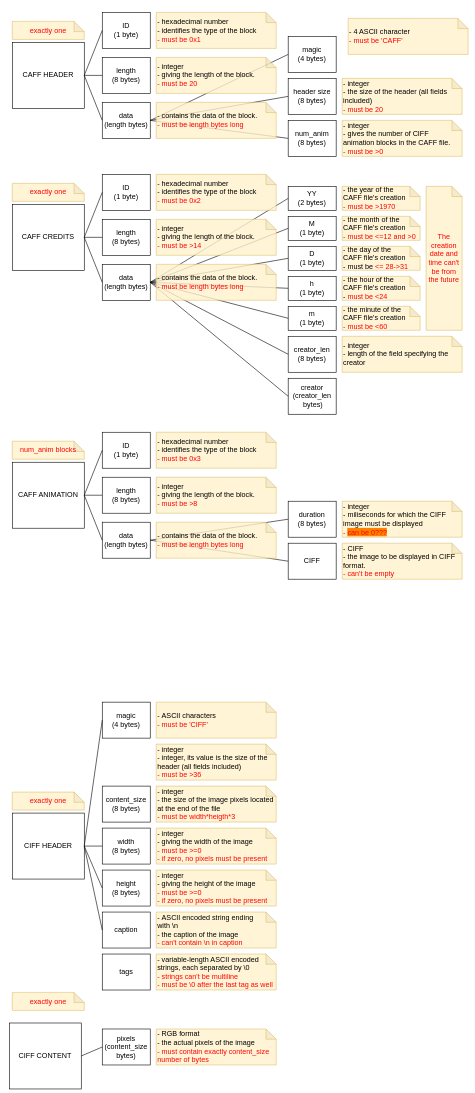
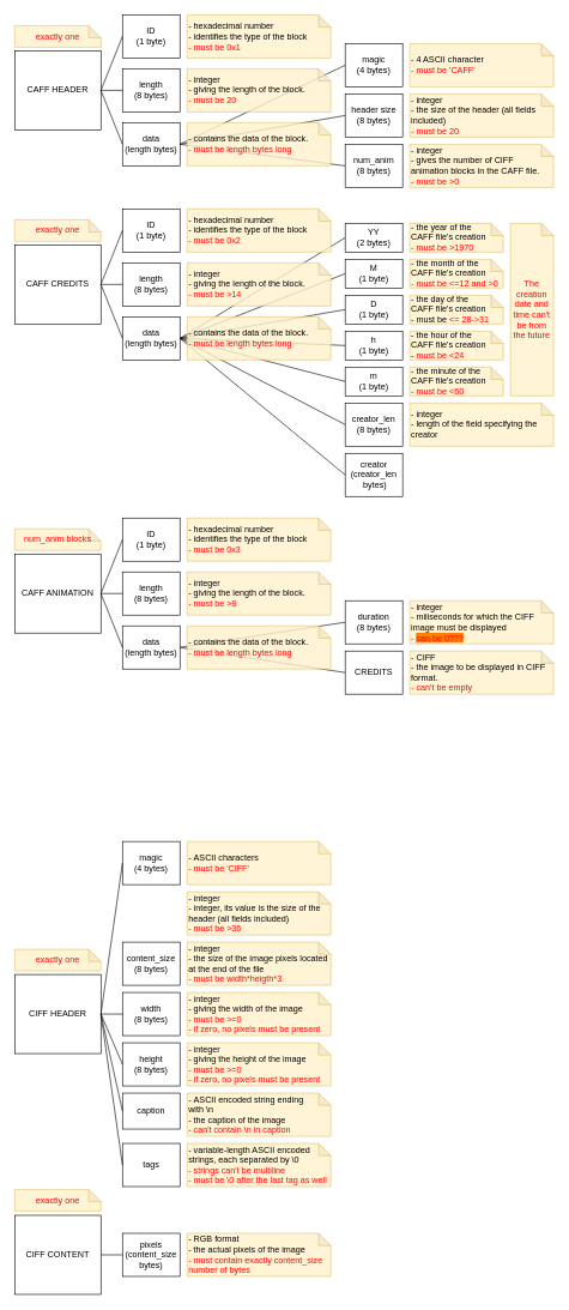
- <mxCell id="18" value="&lt;span style=&quot;background-color: initial;&quot;&gt;- 4 ASCII character&lt;/span&gt;&lt;span style=&quot;background-color: initial;&quot;&gt;&lt;br&gt;&lt;/span&gt;&lt;span style=&quot;background-color: initial;&quot;&gt;&lt;font color=&quot;#ff0000&quot;&gt;- must be 'CAFF'&lt;/font&gt;&lt;br&gt;&lt;/span&gt;" style="shape=note;whiteSpace=wrap;html=1;backgroundOutline=1;darkOpacity=0.05;size=17;fillColor=#fff2cc;strokeColor=#d6b656;align=left;opacity=80;" parent="1" vertex="1"><mxGeometry x="580" y="30" width="200" height="60" as="geometry" /></mxCell>
+ <mxCell id="18" value="&lt;span style=&quot;background-color: initial;&quot;&gt;- 4 ASCII character&lt;/span&gt;&lt;span style=&quot;background-color: initial;&quot;&gt;&lt;br&gt;&lt;/span&gt;&lt;span style=&quot;background-color: initial;&quot;&gt;&lt;font color=&quot;#ff0000&quot;&gt;- must be 'CAFF'&lt;/font&gt;&lt;br&gt;&lt;/span&gt;" style="shape=note;whiteSpace=wrap;html=1;backgroundOutline=1;darkOpacity=0.05;size=17;fillColor=#fff2cc;strokeColor=#d6b656;align=left;opacity=80;" parent="1" vertex="1"><mxGeometry x="570" y="60" width="200" height="60" as="geometry" /></mxCell>
- <mxCell id="60" value="CIFF&lt;br&gt;" style="rounded=0;whiteSpace=wrap;html=1;" parent="1" vertex="1"><mxGeometry x="480" y="905" width="80" height="60" as="geometry" /></mxCell>
+ <mxCell id="60" value="CREDITS&lt;br&gt;" style="rounded=0;whiteSpace=wrap;html=1;" parent="1" vertex="1"><mxGeometry x="480" y="905" width="80" height="60" as="geometry" /></mxCell>
+ <mxCell id="85" value="" style="endArrow=none;html=1;rounded=0;entryX=0;entryY=0.5;entryDx=0;entryDy=0;exitX=1;exitY=0.5;exitDx=0;exitDy=0;" parent="1" source="69" target="84" edge="1"><mxGeometry width="50" height="50" relative="1" as="geometry"><mxPoint x="140" y="1765" as="sourcePoint" /><mxPoint x="390" y="2000" as="targetPoint" /></mxGeometry></mxCell>
- <mxCell id="81" value="caption" style="rounded=0;whiteSpace=wrap;html=1;" parent="1" vertex="1"><mxGeometry x="170" y="1520" width="80" height="60" as="geometry" /></mxCell>
+ <mxCell id="81" value="caption" style="rounded=0;whiteSpace=wrap;html=1;" parent="1" vertex="1"><mxGeometry x="170" y="1520" width="80" height="50" as="geometry" /></mxCell>
- <mxCell id="88" value="CIFF CONTENT" style="rounded=0;whiteSpace=wrap;html=1;" parent="1" vertex="1"><mxGeometry x="15" y="1705" width="120" height="110" as="geometry" /></mxCell>
+ <mxCell id="88" value="CIFF CONTENT" style="rounded=0;whiteSpace=wrap;html=1;" parent="1" vertex="1"><mxGeometry x="20" y="1690" width="120" height="110" as="geometry" /></mxCell>
